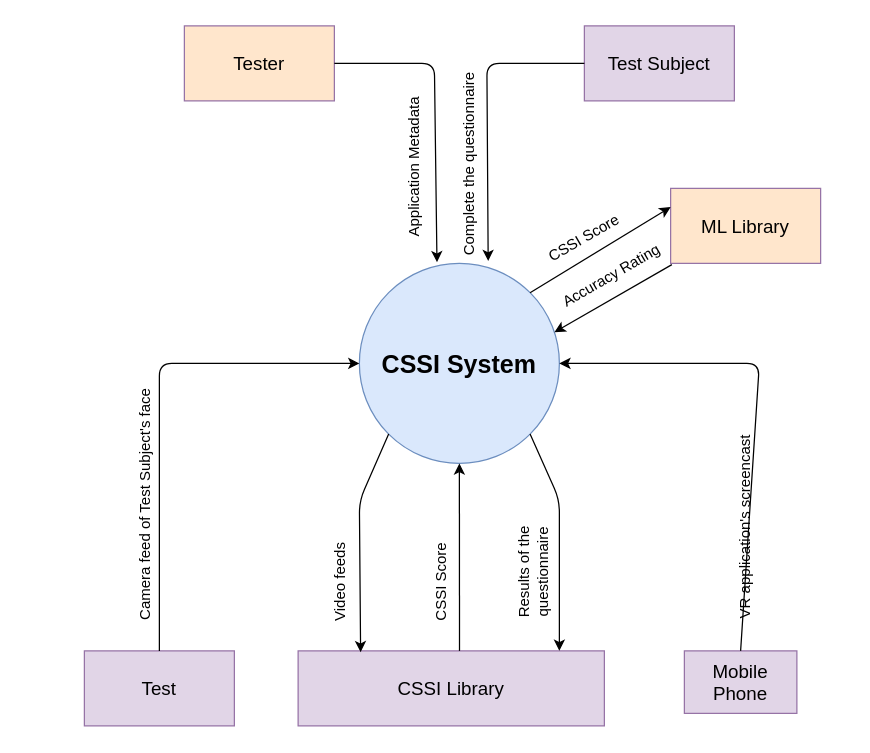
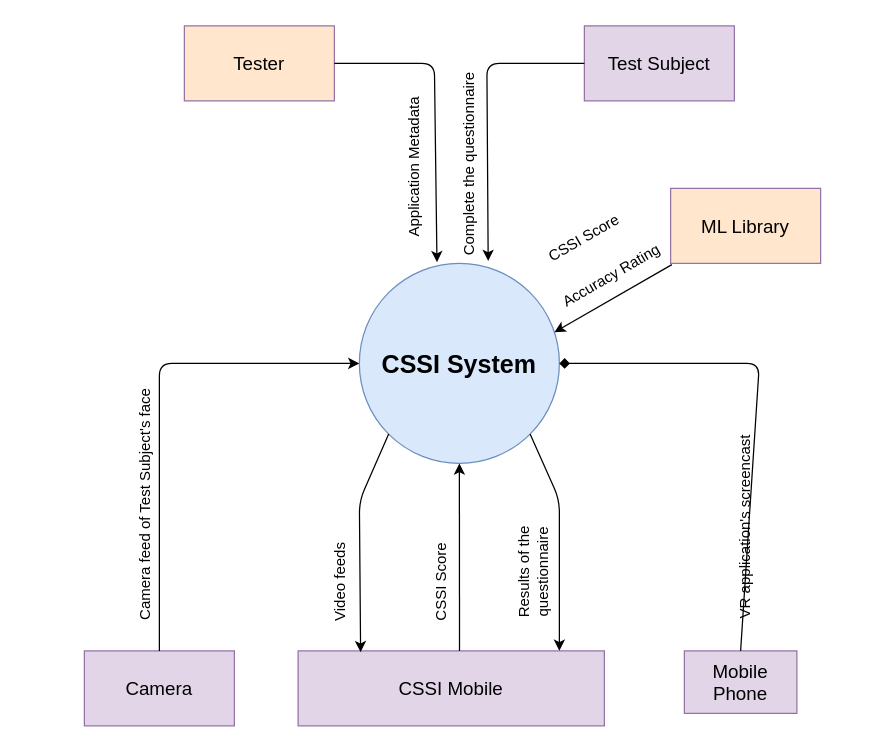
- <mxCell id="23" value="" style="endArrow=classic;html=1;fontSize=12;exitX=1;exitY=0;exitDx=0;exitDy=0;entryX=0;entryY=0.25;entryDx=0;entryDy=0;" parent="1" source="2" target="5" edge="1"><mxGeometry width="50" height="50" relative="1" as="geometry"><mxPoint x="417" y="240" as="sourcePoint" /><mxPoint x="467" y="190" as="targetPoint" /></mxGeometry></mxCell>
- <mxCell id="11" value="" style="endArrow=classic;html=1;exitX=0.5;exitY=0;exitDx=0;exitDy=0;entryX=1;entryY=0.5;entryDx=0;entryDy=0;" parent="1" source="8" target="2" edge="1"><mxGeometry width="50" height="50" relative="1" as="geometry"><mxPoint x="307" y="511" as="sourcePoint" /><mxPoint x="377" y="400" as="targetPoint" /><Array as="points"><mxPoint x="607" y="290" /></Array></mxGeometry></mxCell>
+ <mxCell id="11" value="" style="endArrow=diamond;html=1;exitX=0.5;exitY=0;exitDx=0;exitDy=0;entryX=1;entryY=0.5;entryDx=0;entryDy=0;" parent="1" source="8" target="2" edge="1"><mxGeometry width="50" height="50" relative="1" as="geometry"><mxPoint x="307" y="511" as="sourcePoint" /><mxPoint x="377" y="400" as="targetPoint" /><Array as="points"><mxPoint x="607" y="290" /></Array></mxGeometry></mxCell>
- <mxCell id="7" value="Test" style="rounded=0;whiteSpace=wrap;html=1;fontSize=15;fillColor=#e1d5e7;strokeColor=#9673a6;" parent="1" vertex="1"><mxGeometry x="67" y="520" width="120" height="60" as="geometry" /></mxCell>
+ <mxCell id="7" value="Camera" style="rounded=0;whiteSpace=wrap;html=1;fontSize=15;fillColor=#e1d5e7;strokeColor=#9673a6;" parent="1" vertex="1"><mxGeometry x="67" y="520" width="120" height="60" as="geometry" /></mxCell>
- <mxCell id="6" value="CSSI Library" style="rounded=0;whiteSpace=wrap;html=1;fontSize=15;fillColor=#e1d5e7;strokeColor=#9673a6;" parent="1" vertex="1"><mxGeometry x="238" y="520" width="245" height="60" as="geometry" /></mxCell>
+ <mxCell id="6" value="CSSI Mobile" style="rounded=0;whiteSpace=wrap;html=1;fontSize=15;fillColor=#e1d5e7;strokeColor=#9673a6;" parent="1" vertex="1"><mxGeometry x="238" y="520" width="245" height="60" as="geometry" /></mxCell>
